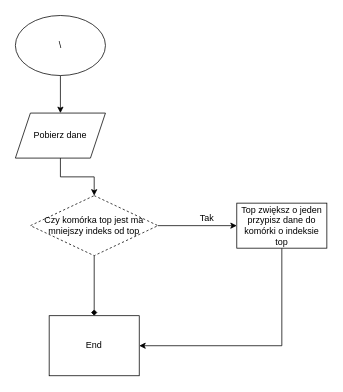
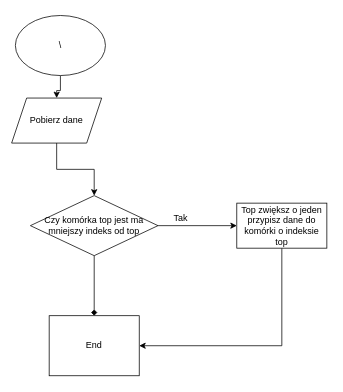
- <mxCell id="5" value="Pobierz dane" style="shape=parallelogram;perimeter=parallelogramPerimeter;whiteSpace=wrap;html=1;fixedSize=1;" vertex="1" parent="1"><mxGeometry x="20" y="150" width="120" height="60" as="geometry" /></mxCell>
+ <mxCell id="5" value="Pobierz dane" style="shape=parallelogram;perimeter=parallelogramPerimeter;whiteSpace=wrap;html=1;fixedSize=1;" vertex="1" parent="1"><mxGeometry x="15" y="130" width="120" height="60" as="geometry" /></mxCell>
- <mxCell id="12" value="Tak" style="text;html=1;align=center;verticalAlign=middle;resizable=0;points=[];autosize=1;" vertex="1" parent="1"><mxGeometry x="260" y="280" width="30" height="20" as="geometry" /></mxCell>
+ <mxCell id="12" value="Tak" style="text;html=1;align=center;verticalAlign=middle;resizable=0;points=[];autosize=1;" vertex="1" parent="1"><mxGeometry x="225" y="280" width="30" height="20" as="geometry" /></mxCell>
- <mxCell id="8" value="Czy komórka top jest ma mniejszy indeks od top" style="rhombus;whiteSpace=wrap;html=1;dashed=1;" vertex="1" parent="1"><mxGeometry x="40" y="260" width="170" height="80" as="geometry" /></mxCell>
+ <mxCell id="8" value="Czy komórka top jest ma mniejszy indeks od top" style="rhombus;whiteSpace=wrap;html=1;" vertex="1" parent="1"><mxGeometry x="40" y="260" width="170" height="80" as="geometry" /></mxCell>
